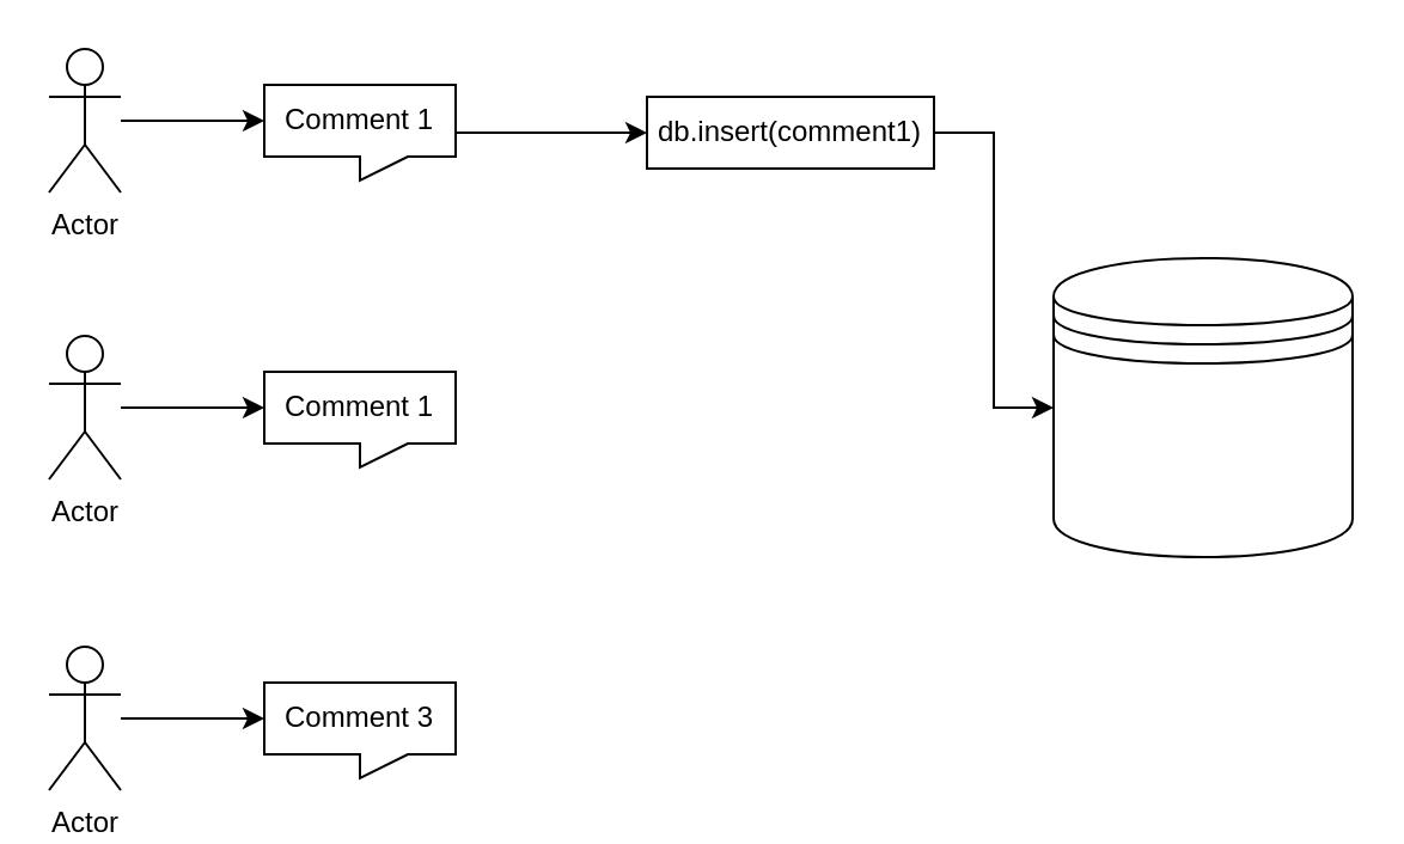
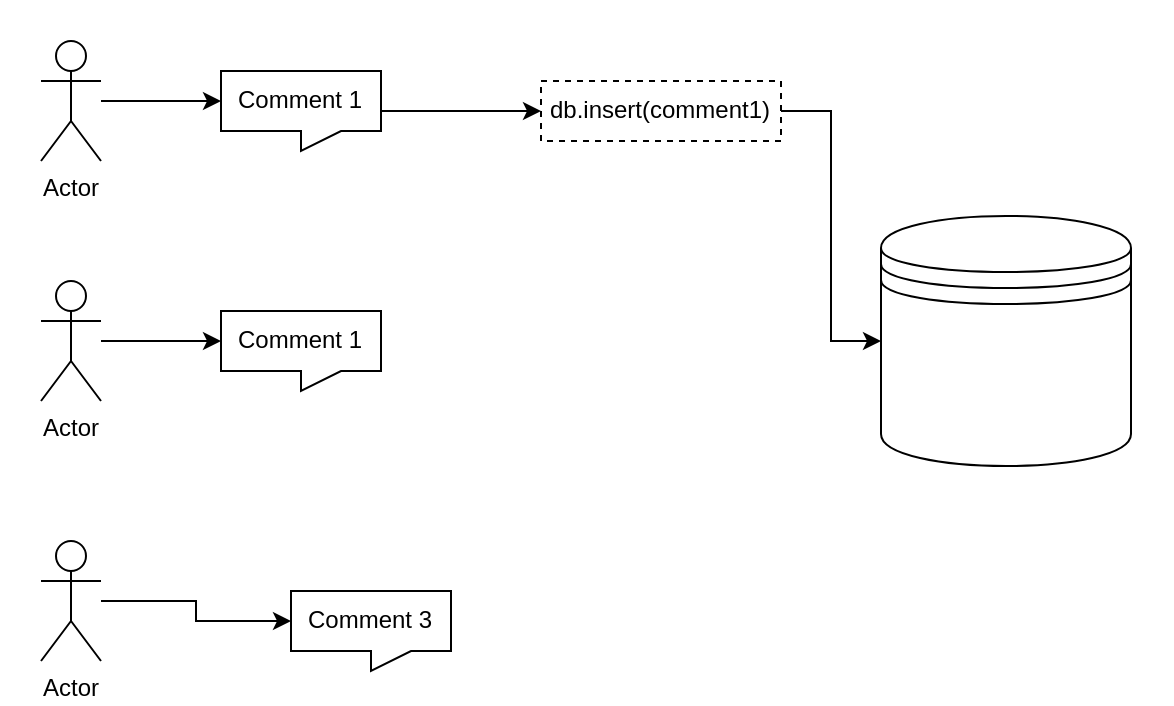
- <mxCell id="14" value="db.insert(comment1)" style="rounded=0;whiteSpace=wrap;html=1;" vertex="1" parent="1"><mxGeometry x="270" y="40" width="120" height="30" as="geometry" /></mxCell>
+ <mxCell id="14" value="db.insert(comment1)" style="rounded=0;whiteSpace=wrap;html=1;dashed=1;" vertex="1" parent="1"><mxGeometry x="270" y="40" width="120" height="30" as="geometry" /></mxCell>
- <mxCell id="10" value="Comment 3" style="shape=callout;whiteSpace=wrap;html=1;perimeter=calloutPerimeter;size=10;position=0.5;position2=0.5;" vertex="1" parent="1"><mxGeometry x="110" y="285" width="80" height="40" as="geometry" /></mxCell>
+ <mxCell id="10" value="Comment 3" style="shape=callout;whiteSpace=wrap;html=1;perimeter=calloutPerimeter;size=10;position=0.5;position2=0.5;" vertex="1" parent="1"><mxGeometry x="145" y="295" width="80" height="40" as="geometry" /></mxCell>
